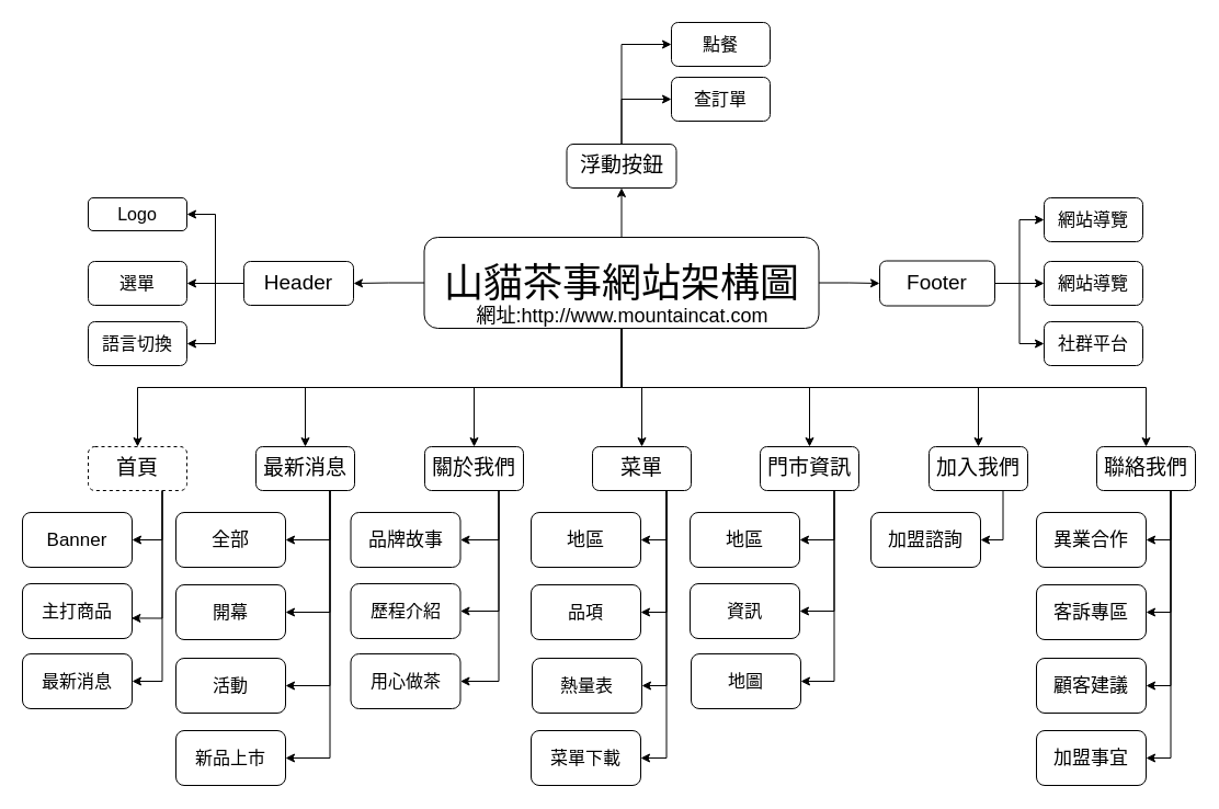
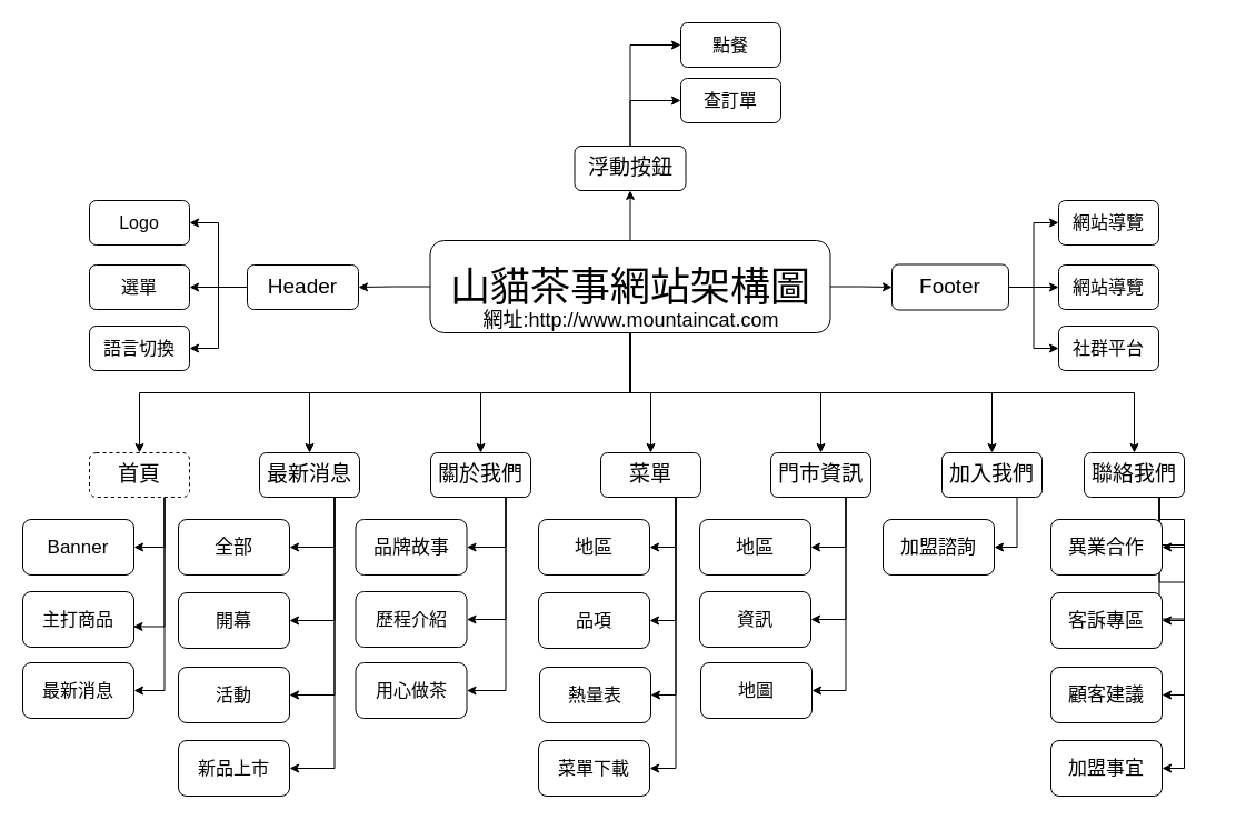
- <mxCell id="83" value="&lt;span style=&quot;font-size: 16px;&quot;&gt;Logo&lt;/span&gt;" style="rounded=1;whiteSpace=wrap;html=1;fontSize=19;labelPosition=center;verticalLabelPosition=middle;align=center;verticalAlign=middle;" vertex="1" parent="1"><mxGeometry x="80" y="180" width="90" height="30" as="geometry" /></mxCell>
+ <mxCell id="83" value="&lt;span style=&quot;font-size: 16px;&quot;&gt;Logo&lt;/span&gt;" style="rounded=1;whiteSpace=wrap;html=1;fontSize=19;labelPosition=center;verticalLabelPosition=middle;align=center;verticalAlign=middle;" vertex="1" parent="1"><mxGeometry x="80" y="180" width="90" height="40" as="geometry" /></mxCell>
- <mxCell id="39" value="聯絡我們" style="rounded=1;whiteSpace=wrap;html=1;fontSize=19;labelPosition=center;verticalLabelPosition=middle;align=center;verticalAlign=middle;" vertex="1" parent="1"><mxGeometry x="1000" y="407" width="90" height="40" as="geometry" /></mxCell>
+ <mxCell id="39" value="聯絡我們" style="rounded=1;whiteSpace=wrap;html=1;fontSize=19;labelPosition=center;verticalLabelPosition=middle;align=center;verticalAlign=middle;" vertex="1" parent="1"><mxGeometry x="975" y="407" width="90" height="40" as="geometry" /></mxCell>
